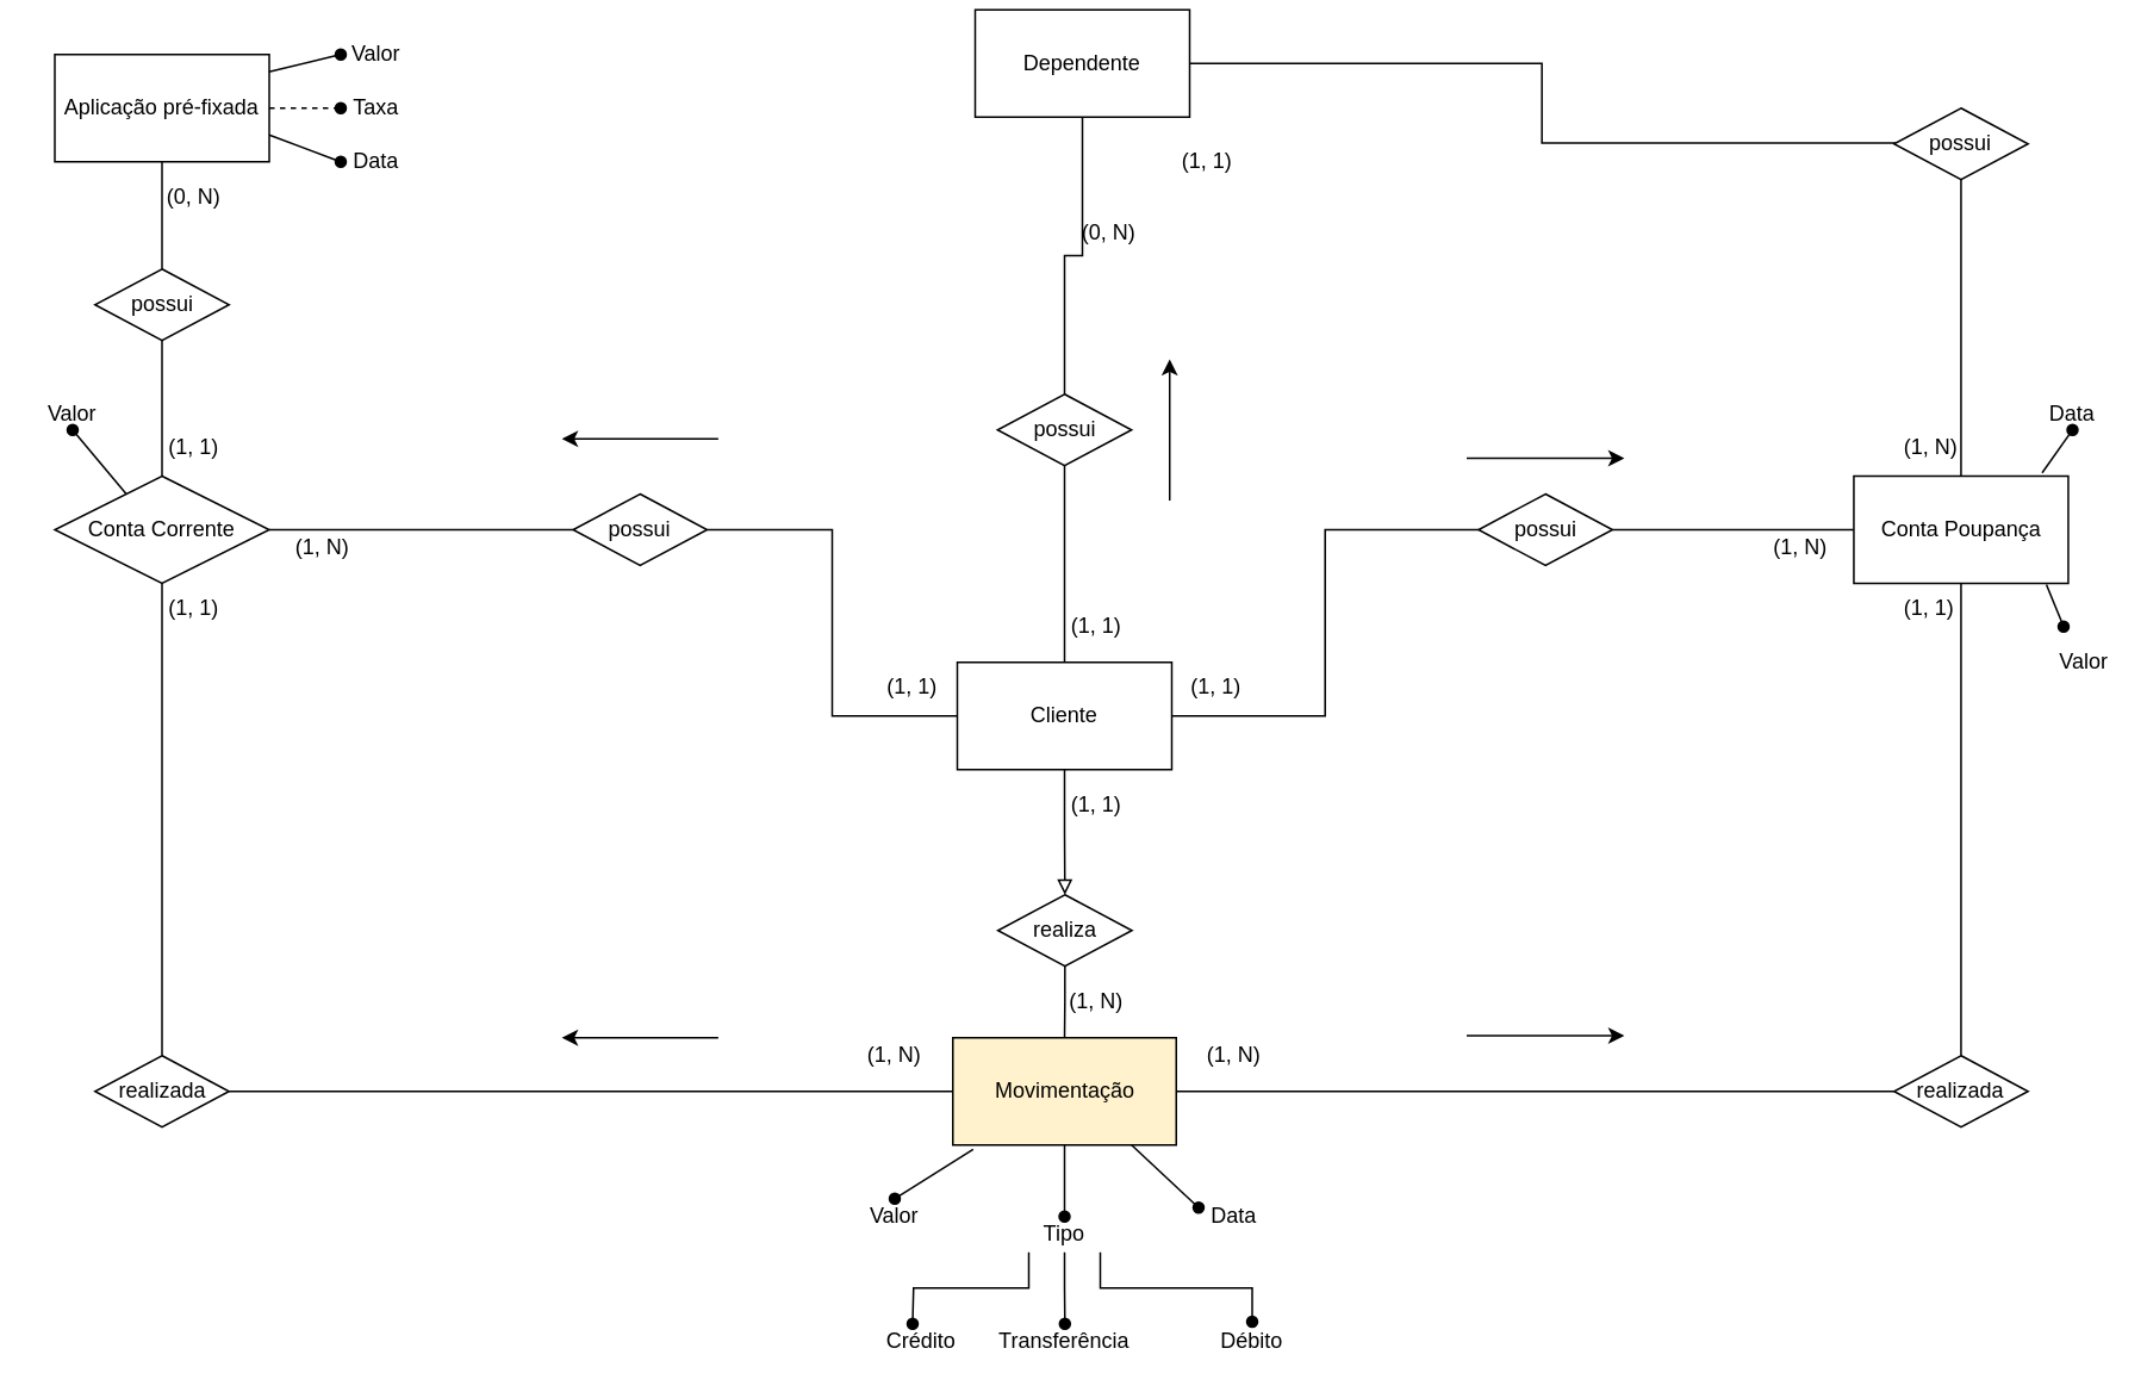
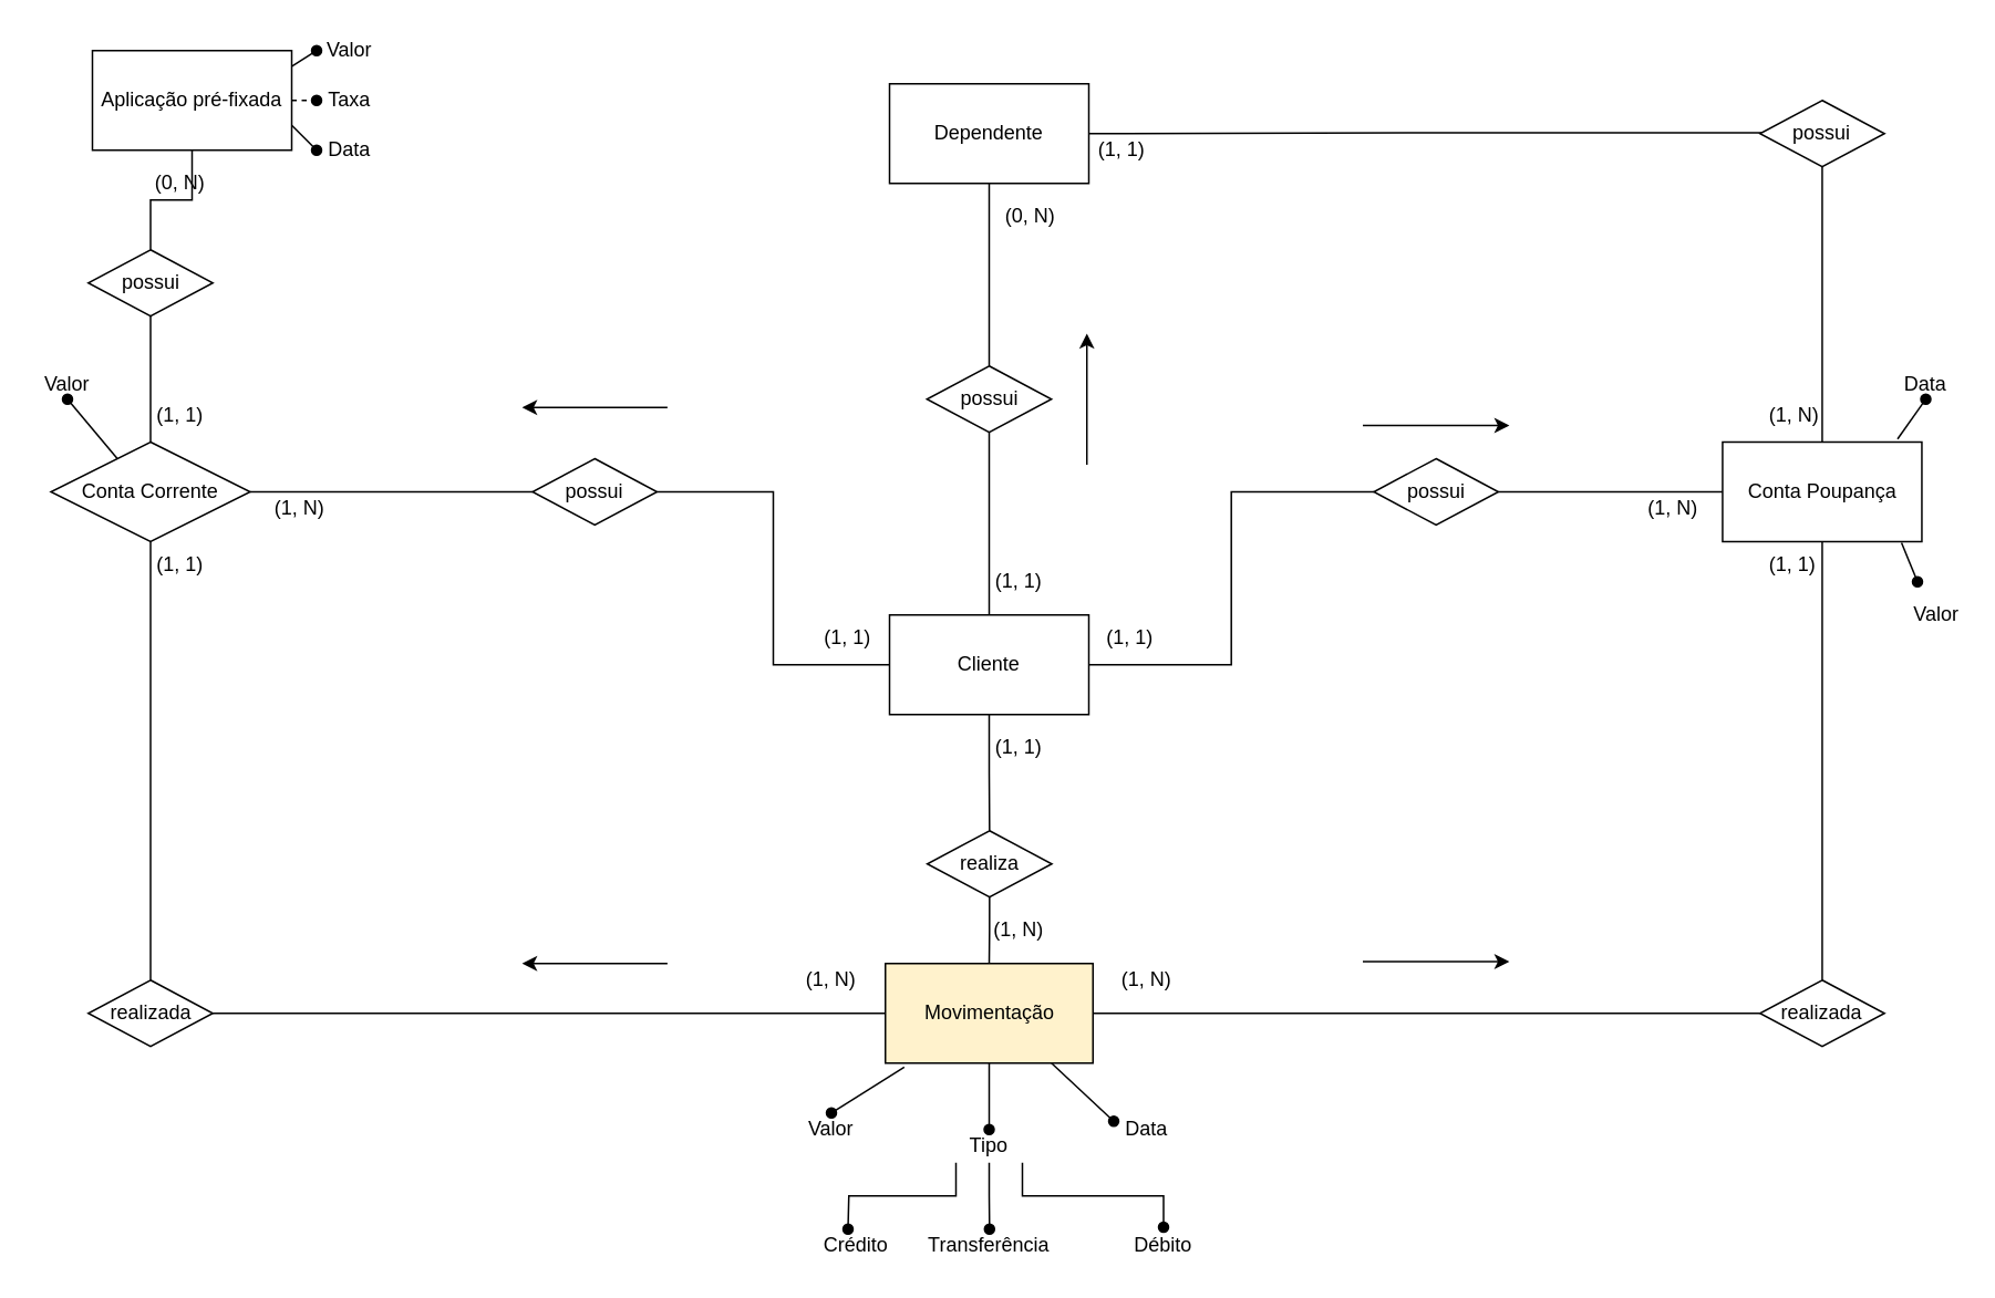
- <mxCell id="10" value="Dependente" style="rounded=0;whiteSpace=wrap;html=1;" parent="1" vertex="1"><mxGeometry x="545" y="5" width="120" height="60" as="geometry" /></mxCell>
+ <mxCell id="10" value="Dependente" style="rounded=0;whiteSpace=wrap;html=1;" parent="1" vertex="1"><mxGeometry x="535" y="50" width="120" height="60" as="geometry" /></mxCell>
- <mxCell id="57" value="Aplicação pré-fixada" style="rounded=0;whiteSpace=wrap;html=1;" parent="1" vertex="1"><mxGeometry x="30" y="30" width="120" height="60" as="geometry" /></mxCell>
+ <mxCell id="57" value="Aplicação pré-fixada" style="rounded=0;whiteSpace=wrap;html=1;" parent="1" vertex="1"><mxGeometry x="55" y="30" width="120" height="60" as="geometry" /></mxCell>
- <mxCell id="3" style="edgeStyle=orthogonalEdgeStyle;rounded=0;orthogonalLoop=1;jettySize=auto;html=1;exitX=0.5;exitY=1;exitDx=0;exitDy=0;entryX=0.5;entryY=0;entryDx=0;entryDy=0;endArrow=block;endFill=0;" parent="1" source="4" target="31" edge="1"><mxGeometry relative="1" as="geometry" /></mxCell>
+ <mxCell id="3" style="edgeStyle=orthogonalEdgeStyle;rounded=0;orthogonalLoop=1;jettySize=auto;html=1;exitX=0.5;exitY=1;exitDx=0;exitDy=0;entryX=0.5;entryY=0;entryDx=0;entryDy=0;endArrow=none;endFill=0;" parent="1" source="4" target="31" edge="1"><mxGeometry relative="1" as="geometry" /></mxCell>
